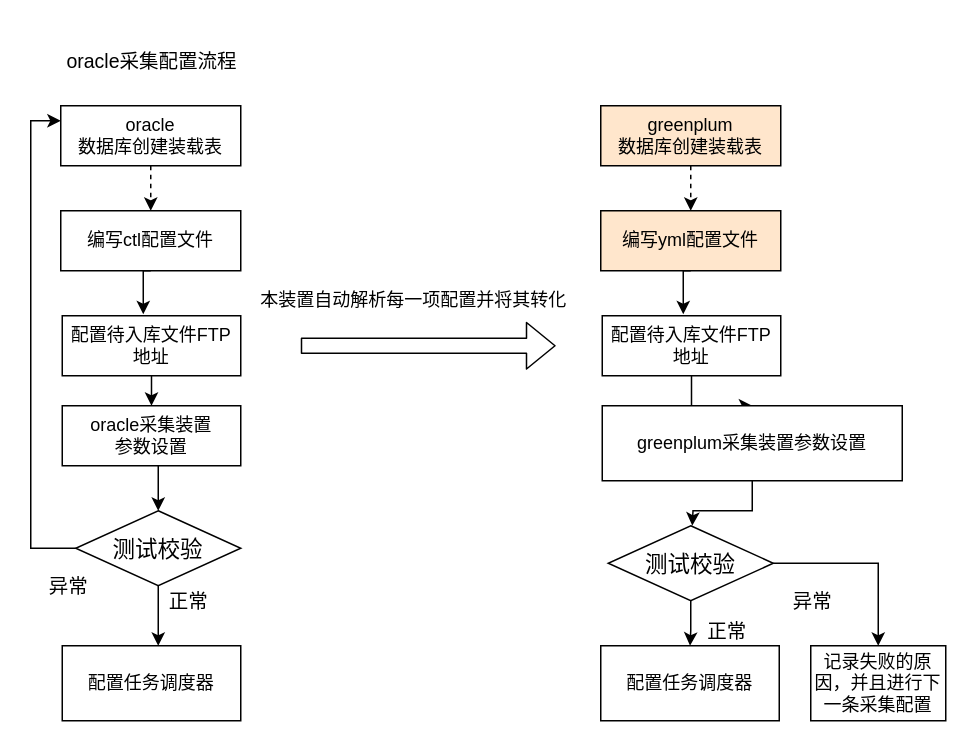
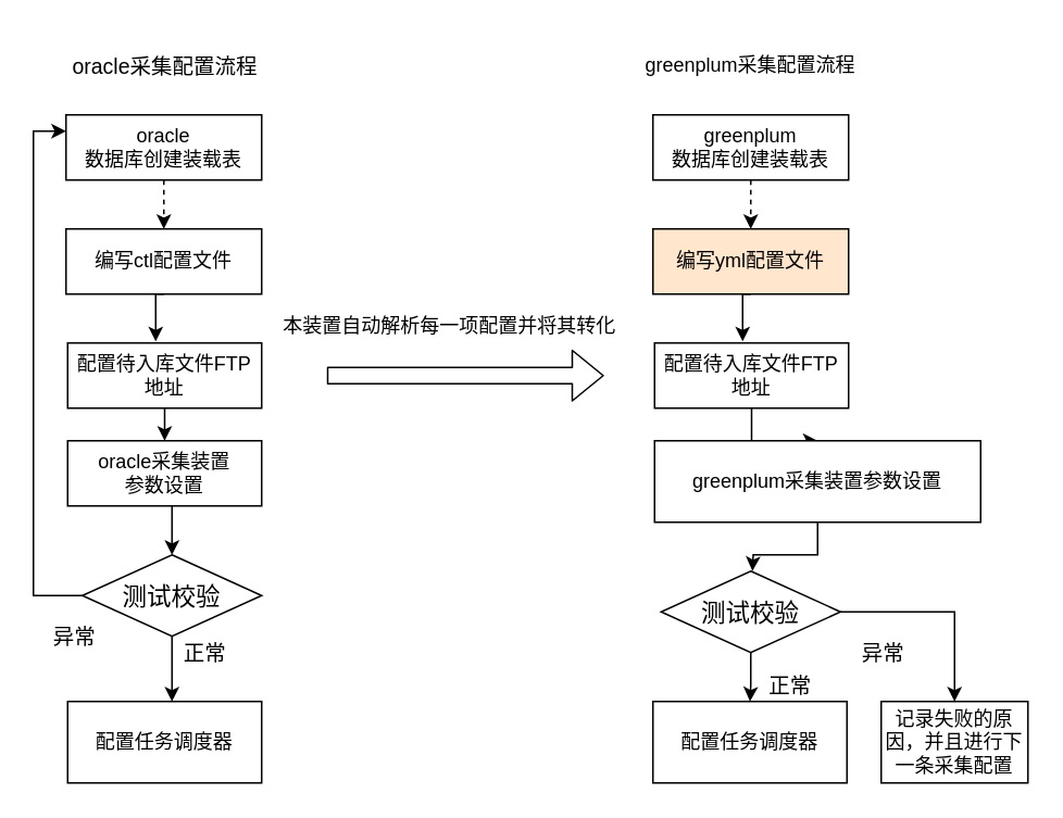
+ <mxCell id="14" value="greenplum采集配置流程" style="text;html=1;strokeColor=none;fillColor=none;align=center;verticalAlign=middle;whiteSpace=wrap;rounded=0;" vertex="1" parent="1"><mxGeometry x="390" y="20" width="140" height="40" as="geometry" /></mxCell>
- <mxCell id="13" value="greenplum&lt;br&gt;数据库创建装载表" style="rounded=0;whiteSpace=wrap;html=1;fillColor=#ffe6cc;" vertex="1" parent="1"><mxGeometry x="400" y="70" width="120" height="40" as="geometry" /></mxCell>
+ <mxCell id="13" value="greenplum&lt;br&gt;数据库创建装载表" style="rounded=0;whiteSpace=wrap;html=1;" vertex="1" parent="1"><mxGeometry x="400" y="70" width="120" height="40" as="geometry" /></mxCell>
